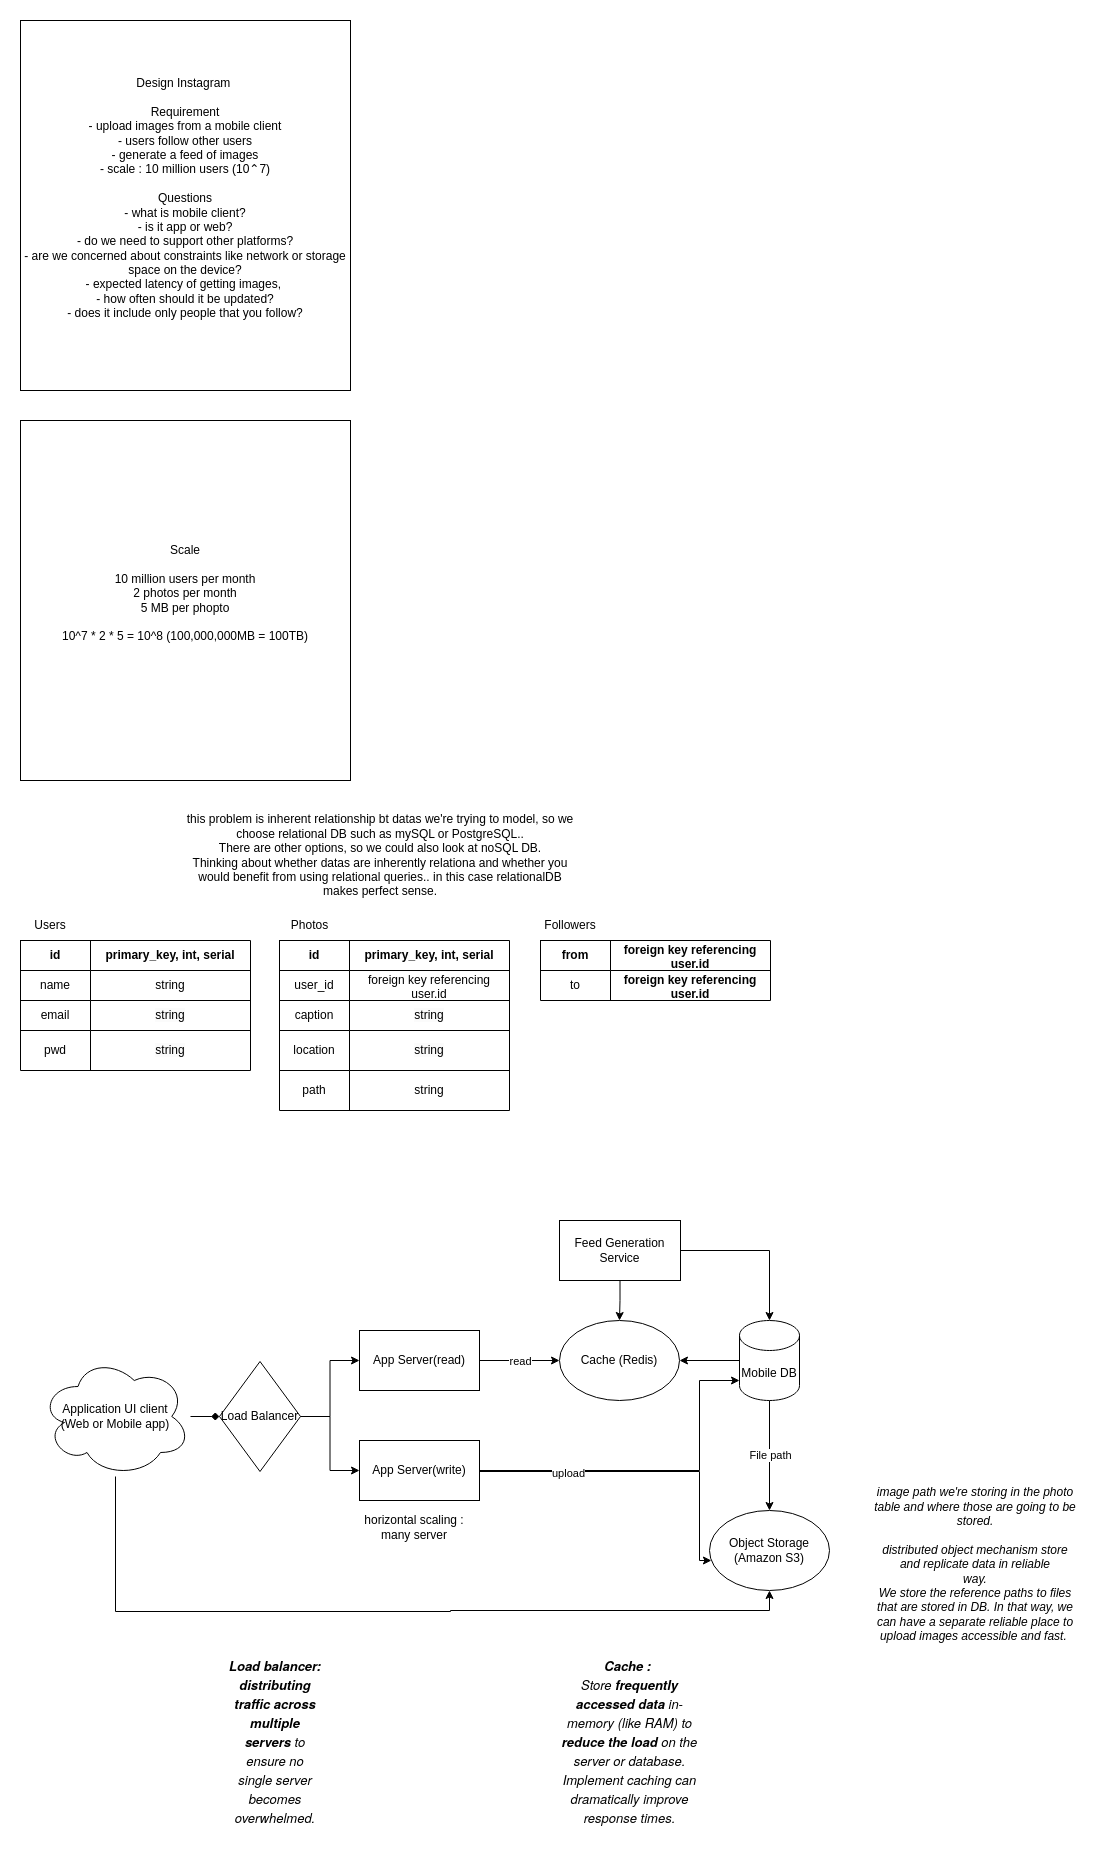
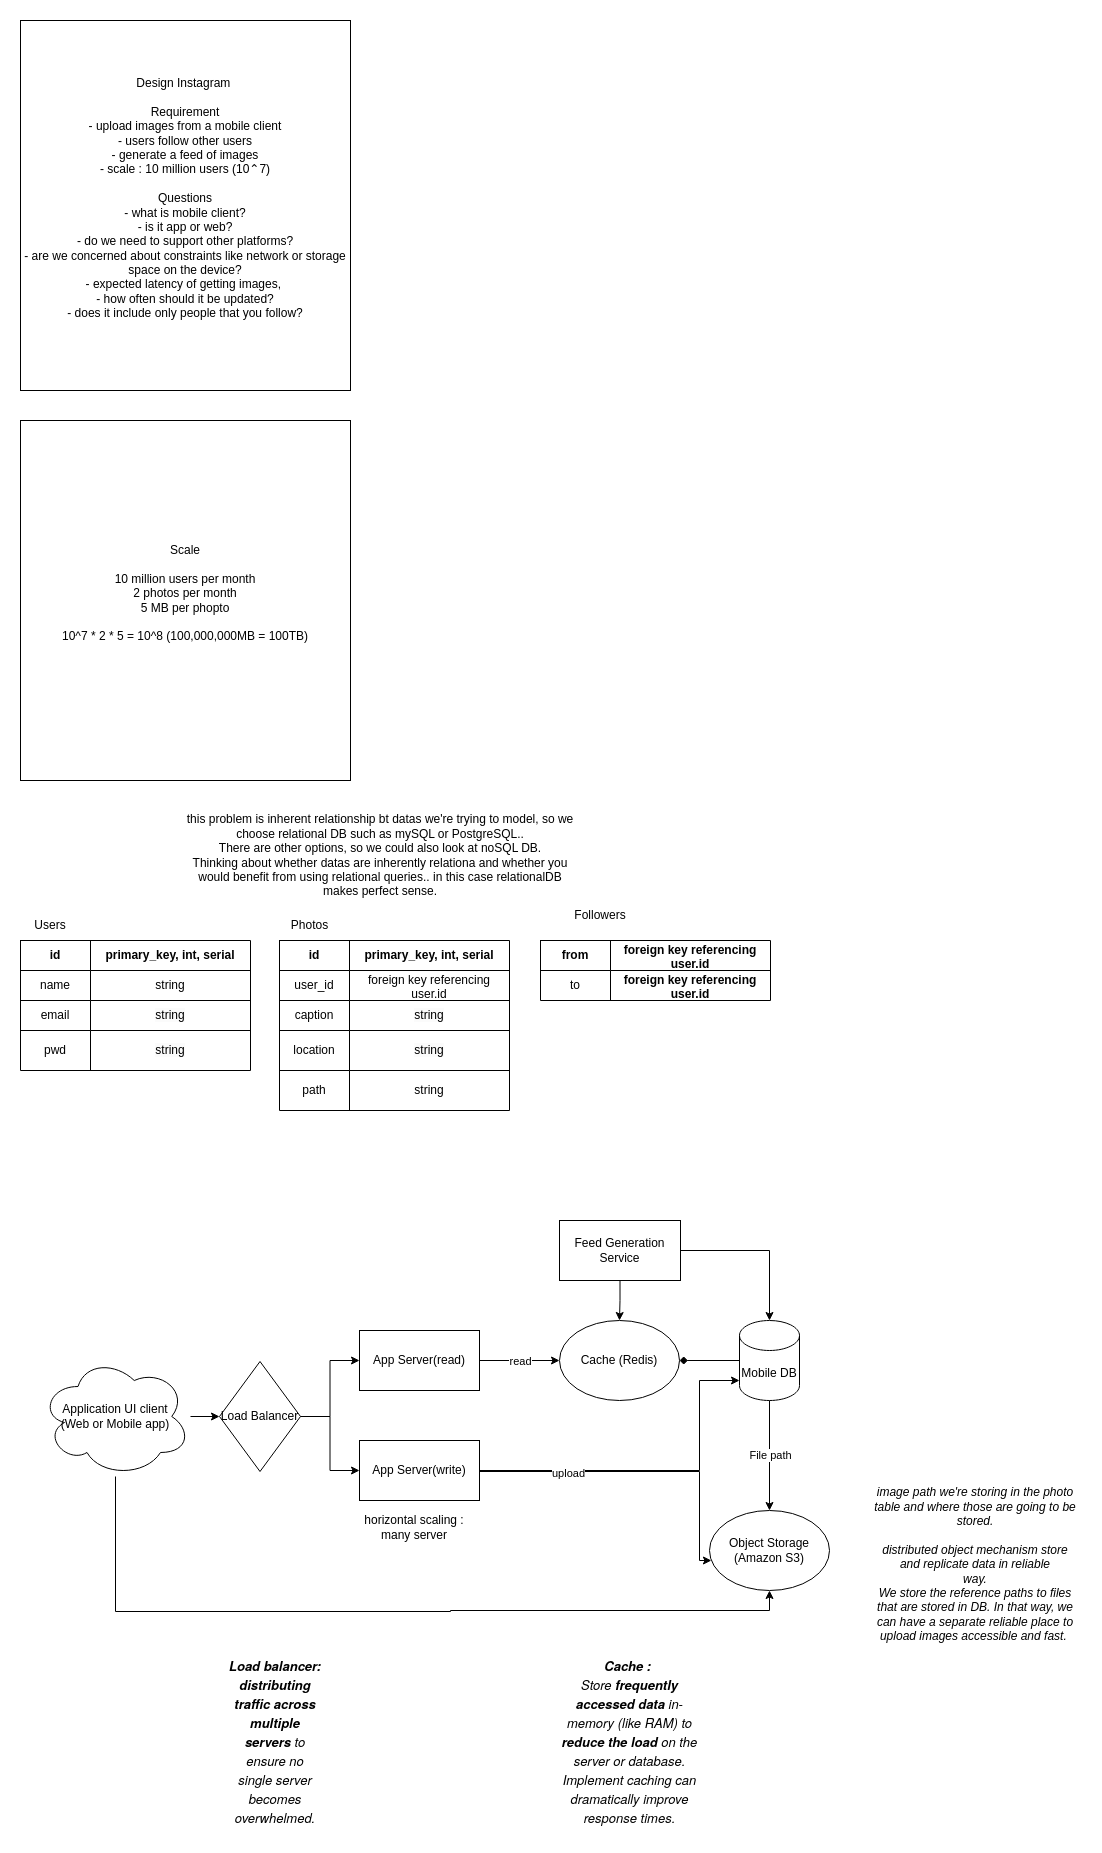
- <mxCell id="43" value="Followers" style="text;html=1;align=center;verticalAlign=middle;whiteSpace=wrap;rounded=0;" vertex="1" parent="1"><mxGeometry x="540" y="910" width="60" height="30" as="geometry" /></mxCell>
+ <mxCell id="43" value="Followers" style="text;html=1;align=center;verticalAlign=middle;whiteSpace=wrap;rounded=0;" vertex="1" parent="1"><mxGeometry x="570" y="900" width="60" height="30" as="geometry" /></mxCell>
- <mxCell id="46" value="" style="edgeStyle=orthogonalEdgeStyle;rounded=0;orthogonalLoop=1;jettySize=auto;html=1;" edge="1" parent="1" source="47" target="57"><mxGeometry relative="1" as="geometry" /></mxCell>
+ <mxCell id="46" value="" style="edgeStyle=orthogonalEdgeStyle;rounded=0;orthogonalLoop=1;jettySize=auto;html=1;endArrow=diamond;" edge="1" parent="1" source="47" target="57"><mxGeometry relative="1" as="geometry" /></mxCell>
- <mxCell id="63" value="" style="edgeStyle=orthogonalEdgeStyle;rounded=0;orthogonalLoop=1;jettySize=auto;html=1;endArrow=diamond;" edge="1" parent="1" source="65" target="60"><mxGeometry relative="1" as="geometry" /></mxCell>
+ <mxCell id="63" value="" style="edgeStyle=orthogonalEdgeStyle;rounded=0;orthogonalLoop=1;jettySize=auto;html=1;" edge="1" parent="1" source="65" target="60"><mxGeometry relative="1" as="geometry" /></mxCell>
